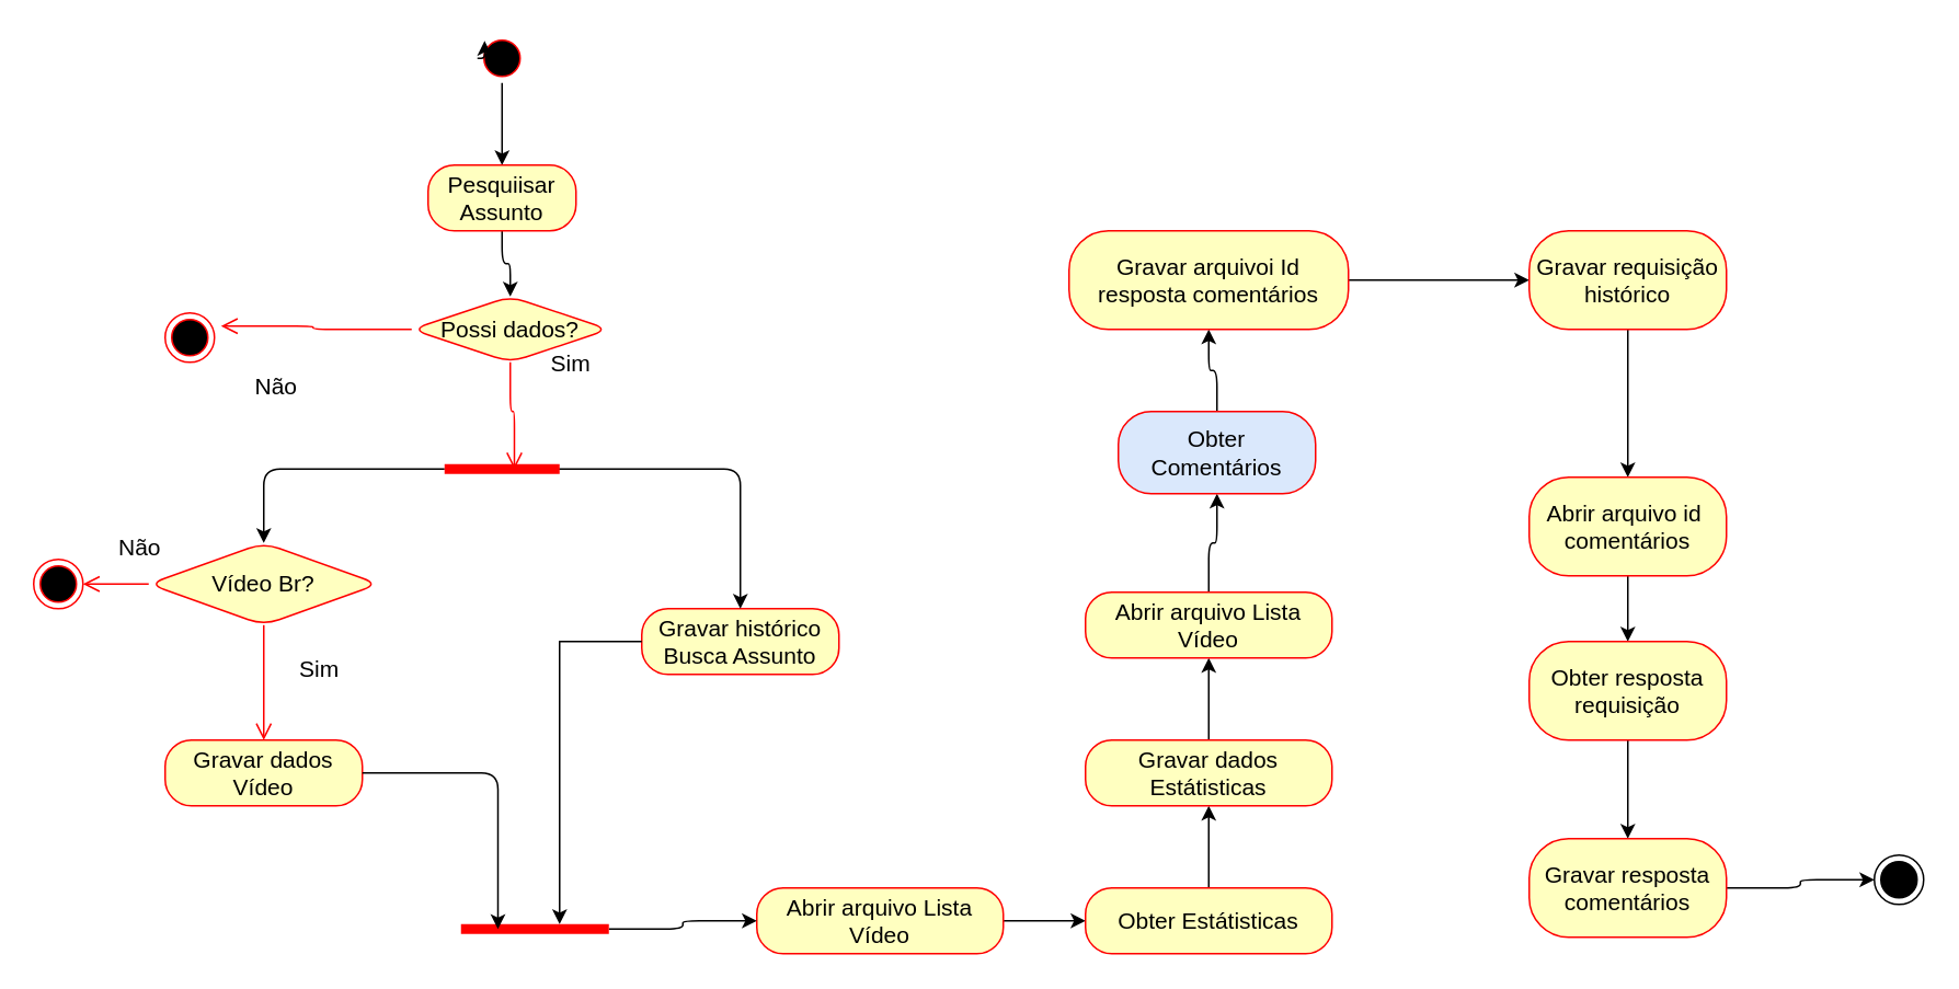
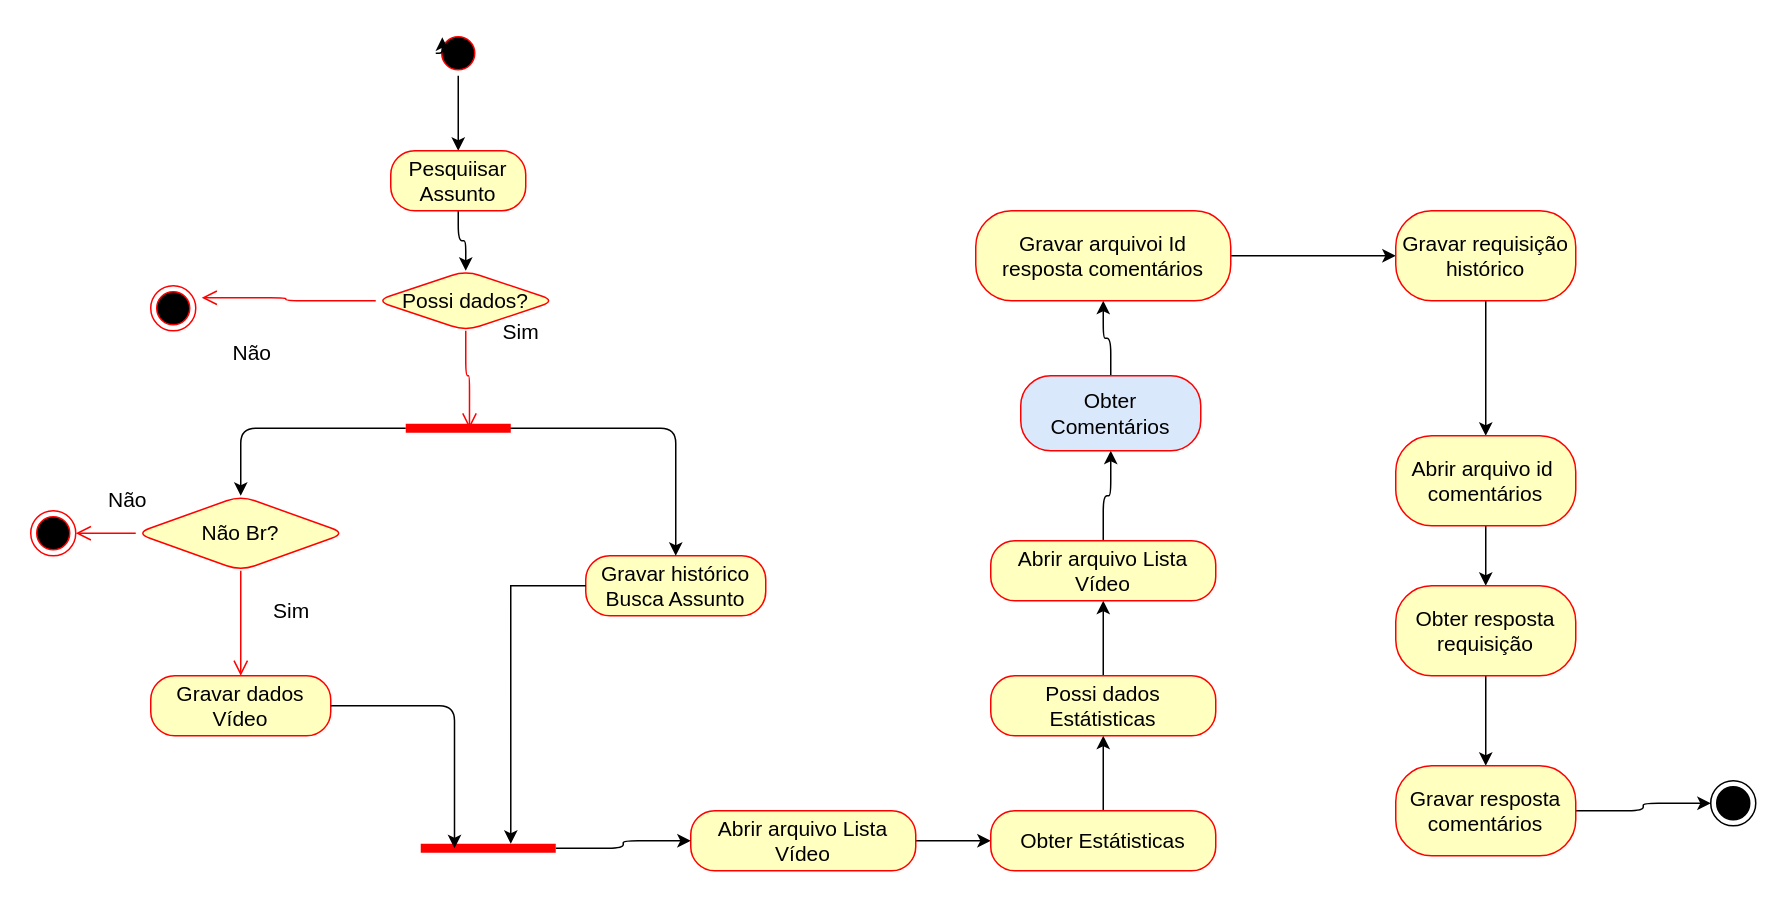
- <mxCell id="6" value="Vídeo Br?" style="rhombus;whiteSpace=wrap;html=1;fontColor=#000000;fillColor=#ffffc0;strokeColor=#ff0000;fontSize=14;rounded=1;" parent="1" vertex="1"><mxGeometry x="90" y="330" width="140" height="50" as="geometry" /></mxCell>
+ <mxCell id="6" value="Não Br?" style="rhombus;whiteSpace=wrap;html=1;fontColor=#000000;fillColor=#ffffc0;strokeColor=#ff0000;fontSize=14;rounded=1;" parent="1" vertex="1"><mxGeometry x="90" y="330" width="140" height="50" as="geometry" /></mxCell>
- <mxCell id="27" value="Gravar dados Estátisticas" style="rounded=1;whiteSpace=wrap;html=1;arcSize=40;fontColor=#000000;fillColor=#ffffc0;strokeColor=#ff0000;fontSize=14;" parent="1" vertex="1"><mxGeometry x="660" y="450" width="150" height="40" as="geometry" /></mxCell>
+ <mxCell id="27" value="Possi dados Estátisticas" style="rounded=1;whiteSpace=wrap;html=1;arcSize=40;fontColor=#000000;fillColor=#ffffc0;strokeColor=#ff0000;fontSize=14;" parent="1" vertex="1"><mxGeometry x="660" y="450" width="150" height="40" as="geometry" /></mxCell>
